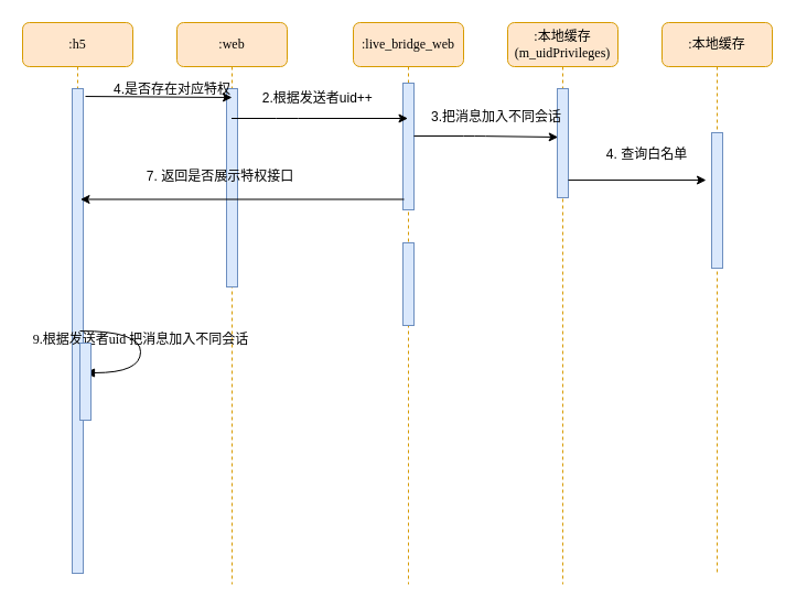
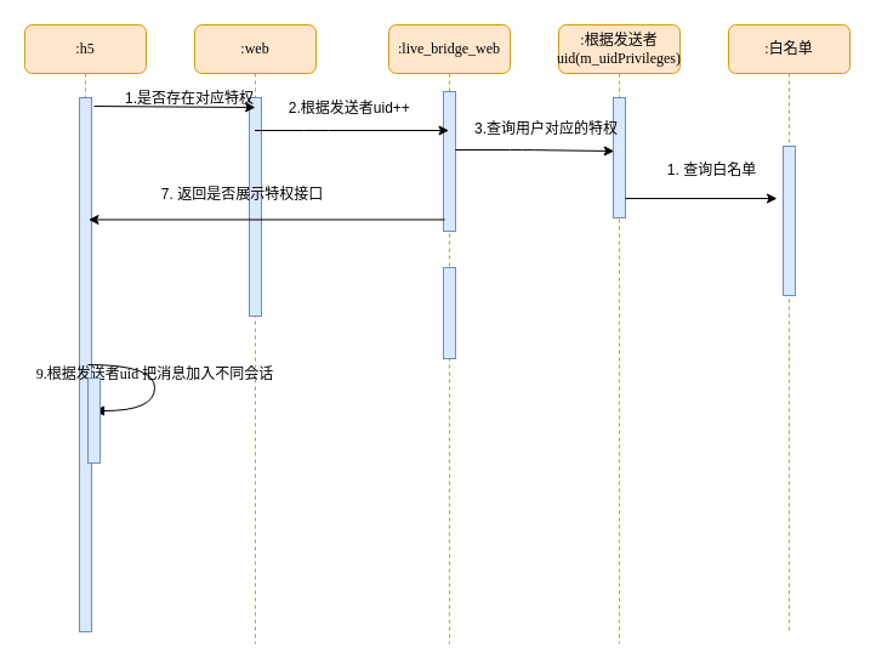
- <mxCell id="7" value=":本地缓存(m_uidPrivileges)" style="shape=umlLifeline;perimeter=lifelinePerimeter;whiteSpace=wrap;html=1;container=1;collapsible=0;recursiveResize=0;outlineConnect=0;rounded=1;shadow=0;comic=0;labelBackgroundColor=none;strokeWidth=1;fontFamily=Verdana;fontSize=12;align=center;fillColor=#ffe6cc;strokeColor=#d79b00;" parent="1" vertex="1"><mxGeometry x="460" y="20" width="100" height="510" as="geometry" /></mxCell>
+ <mxCell id="7" value=":根据发送者uid(m_uidPrivileges)" style="shape=umlLifeline;perimeter=lifelinePerimeter;whiteSpace=wrap;html=1;container=1;collapsible=0;recursiveResize=0;outlineConnect=0;rounded=1;shadow=0;comic=0;labelBackgroundColor=none;strokeWidth=1;fontFamily=Verdana;fontSize=12;align=center;fillColor=#ffe6cc;strokeColor=#d79b00;" parent="1" vertex="1"><mxGeometry x="460" y="20" width="100" height="510" as="geometry" /></mxCell>
- <mxCell id="9" value=":本地缓存" style="shape=umlLifeline;perimeter=lifelinePerimeter;whiteSpace=wrap;html=1;container=1;collapsible=0;recursiveResize=0;outlineConnect=0;rounded=1;shadow=0;comic=0;labelBackgroundColor=none;strokeWidth=1;fontFamily=Verdana;fontSize=12;align=center;fillColor=#ffe6cc;strokeColor=#d79b00;" parent="1" vertex="1"><mxGeometry x="600" y="20" width="100" height="500" as="geometry" /></mxCell>
+ <mxCell id="9" value=":白名单" style="shape=umlLifeline;perimeter=lifelinePerimeter;whiteSpace=wrap;html=1;container=1;collapsible=0;recursiveResize=0;outlineConnect=0;rounded=1;shadow=0;comic=0;labelBackgroundColor=none;strokeWidth=1;fontFamily=Verdana;fontSize=12;align=center;fillColor=#ffe6cc;strokeColor=#d79b00;" parent="1" vertex="1"><mxGeometry x="600" y="20" width="100" height="500" as="geometry" /></mxCell>
- <mxCell id="17" value="4.是否存在对应特权" style="text;html=1;strokeColor=none;fillColor=none;align=center;verticalAlign=middle;whiteSpace=wrap;rounded=0;" parent="1" vertex="1"><mxGeometry x="72" y="71" width="168" height="20" as="geometry" /></mxCell>
+ <mxCell id="17" value="1.是否存在对应特权" style="text;html=1;strokeColor=none;fillColor=none;align=center;verticalAlign=middle;whiteSpace=wrap;rounded=0;" parent="1" vertex="1"><mxGeometry x="72" y="71" width="168" height="20" as="geometry" /></mxCell>
- <mxCell id="20" value="3.把消息加入不同会话" style="text;html=1;strokeColor=none;fillColor=none;align=center;verticalAlign=middle;whiteSpace=wrap;rounded=0;" parent="1" vertex="1"><mxGeometry x="390" y="96" width="120" height="20" as="geometry" /></mxCell>
+ <mxCell id="20" value="3.查询用户对应的特权" style="text;html=1;strokeColor=none;fillColor=none;align=center;verticalAlign=middle;whiteSpace=wrap;rounded=0;" parent="1" vertex="1"><mxGeometry x="390" y="96" width="120" height="20" as="geometry" /></mxCell>
- <mxCell id="24" value="4. 查询白名单" style="text;html=1;strokeColor=none;fillColor=none;align=center;verticalAlign=middle;whiteSpace=wrap;rounded=0;" vertex="1" parent="1"><mxGeometry x="510" y="130" width="153" height="20" as="geometry" /></mxCell>
+ <mxCell id="24" value="1. 查询白名单" style="text;html=1;strokeColor=none;fillColor=none;align=center;verticalAlign=middle;whiteSpace=wrap;rounded=0;" vertex="1" parent="1"><mxGeometry x="510" y="130" width="153" height="20" as="geometry" /></mxCell>
